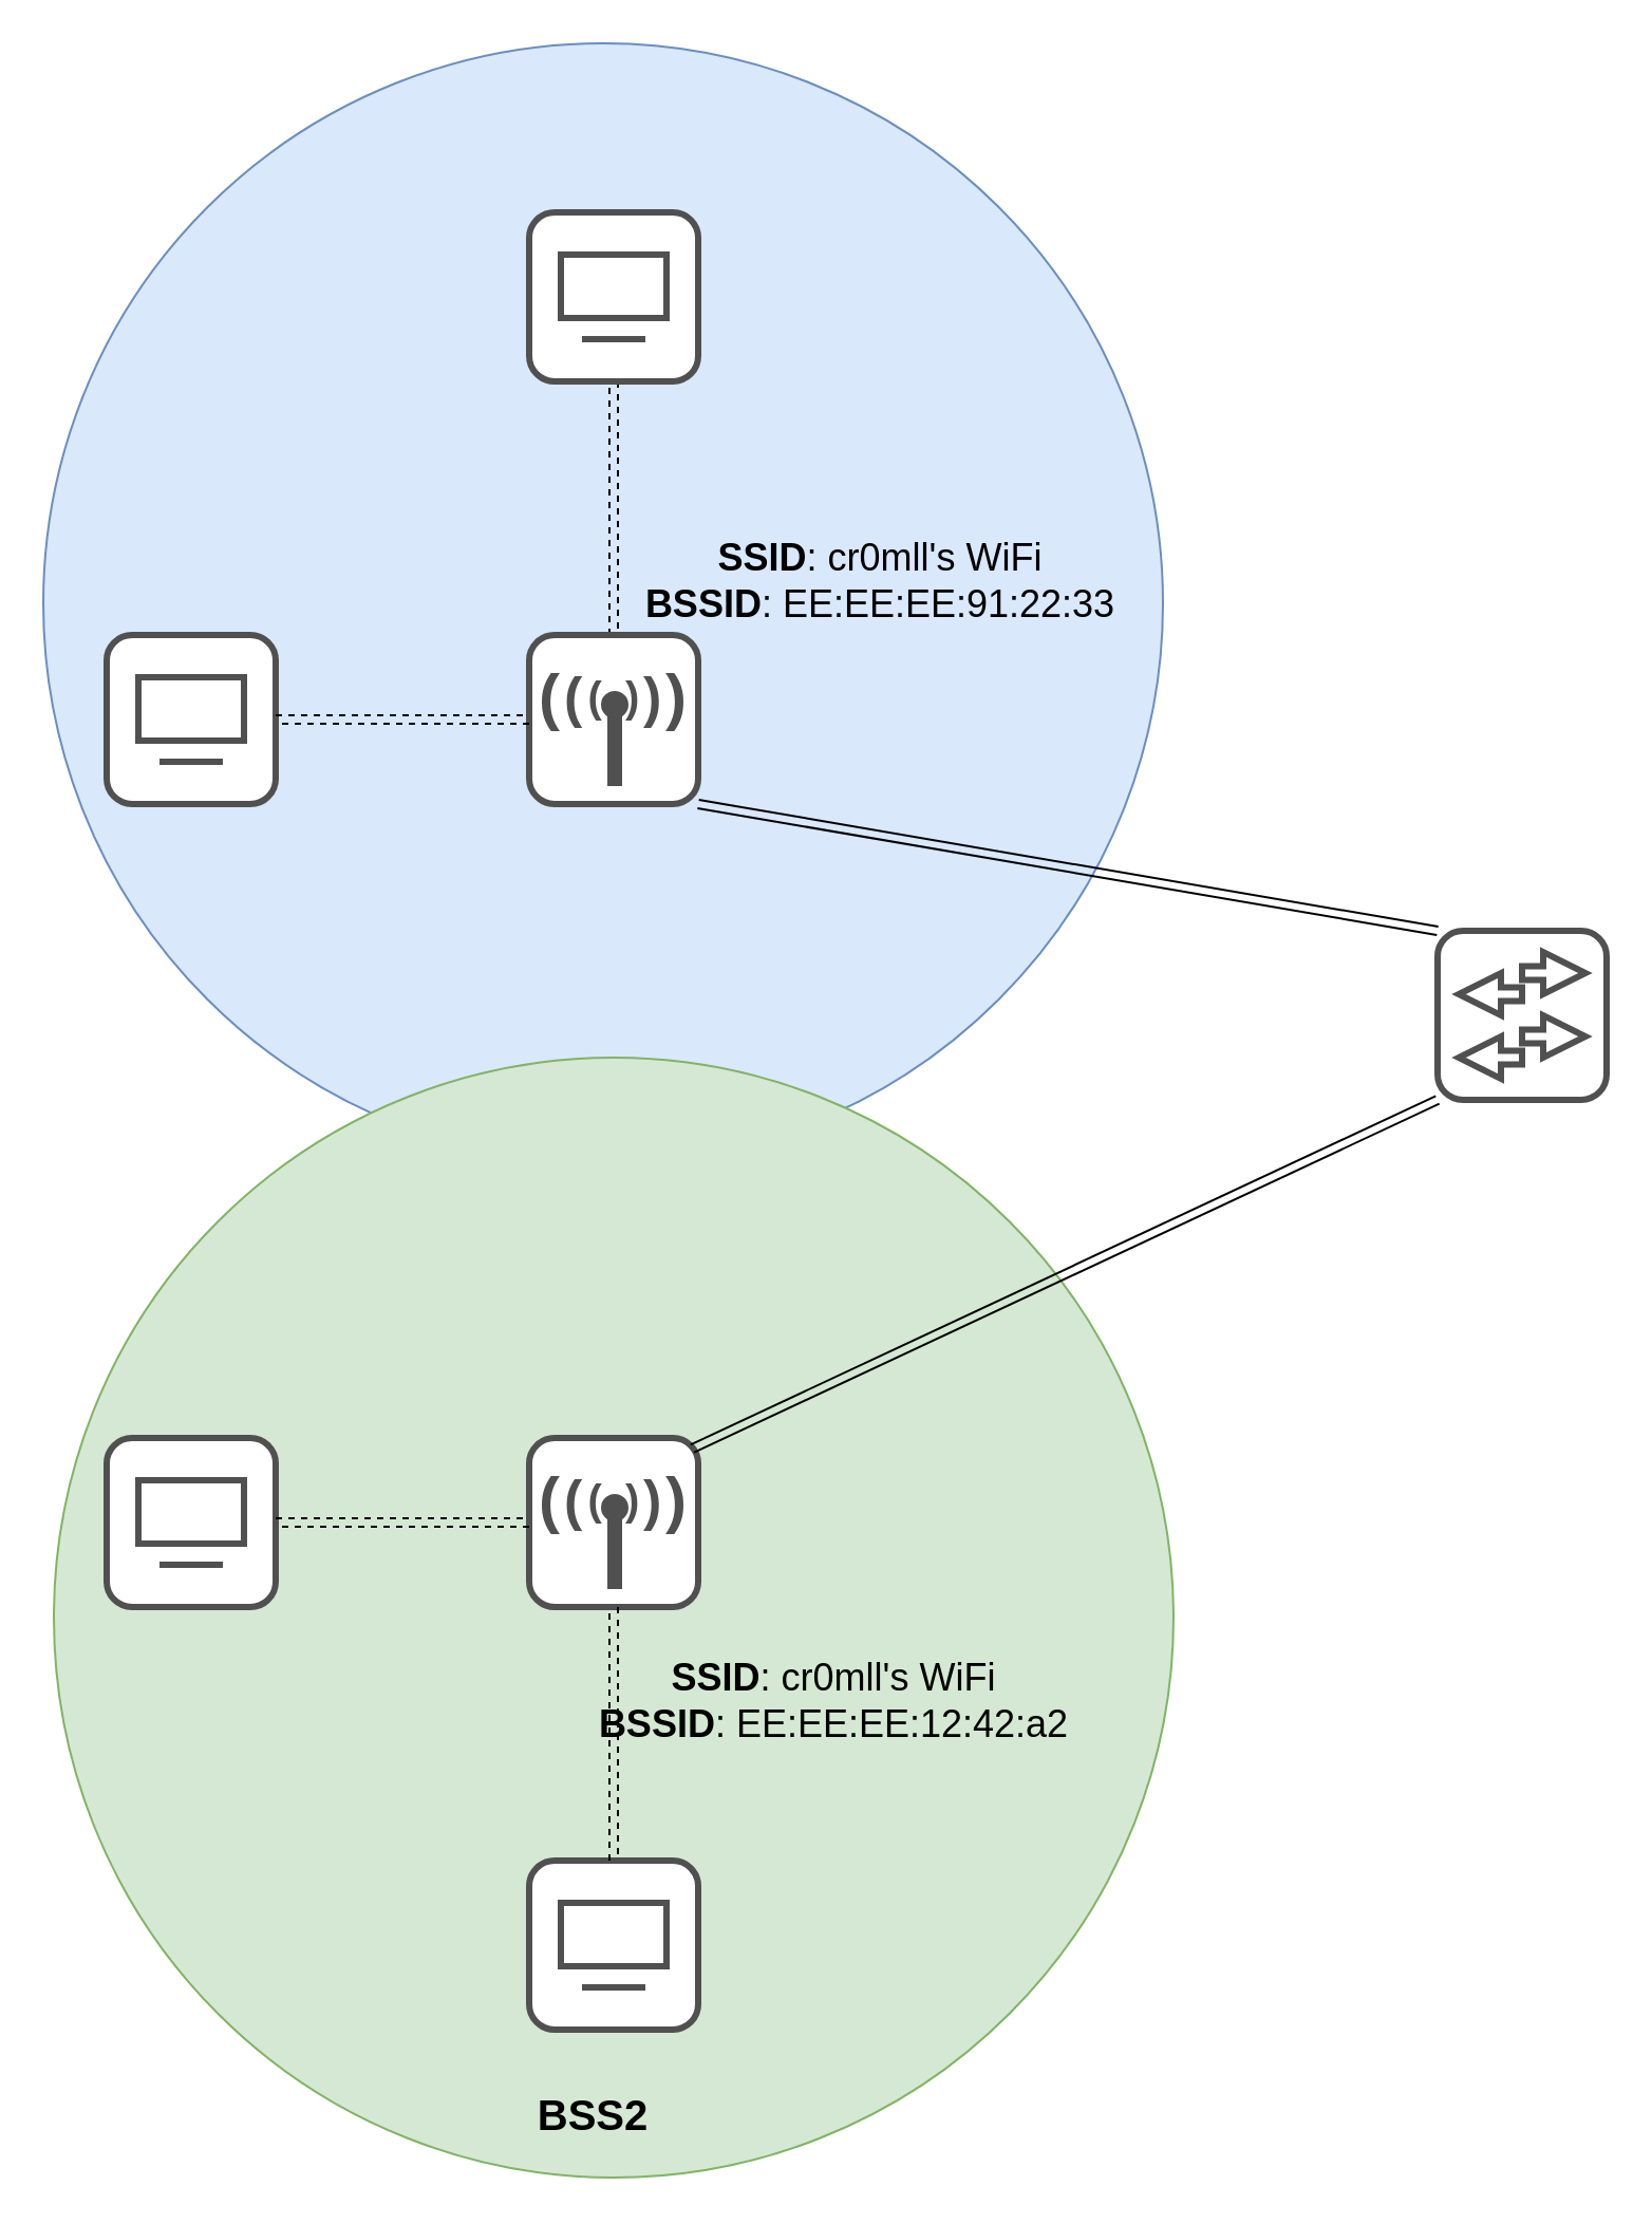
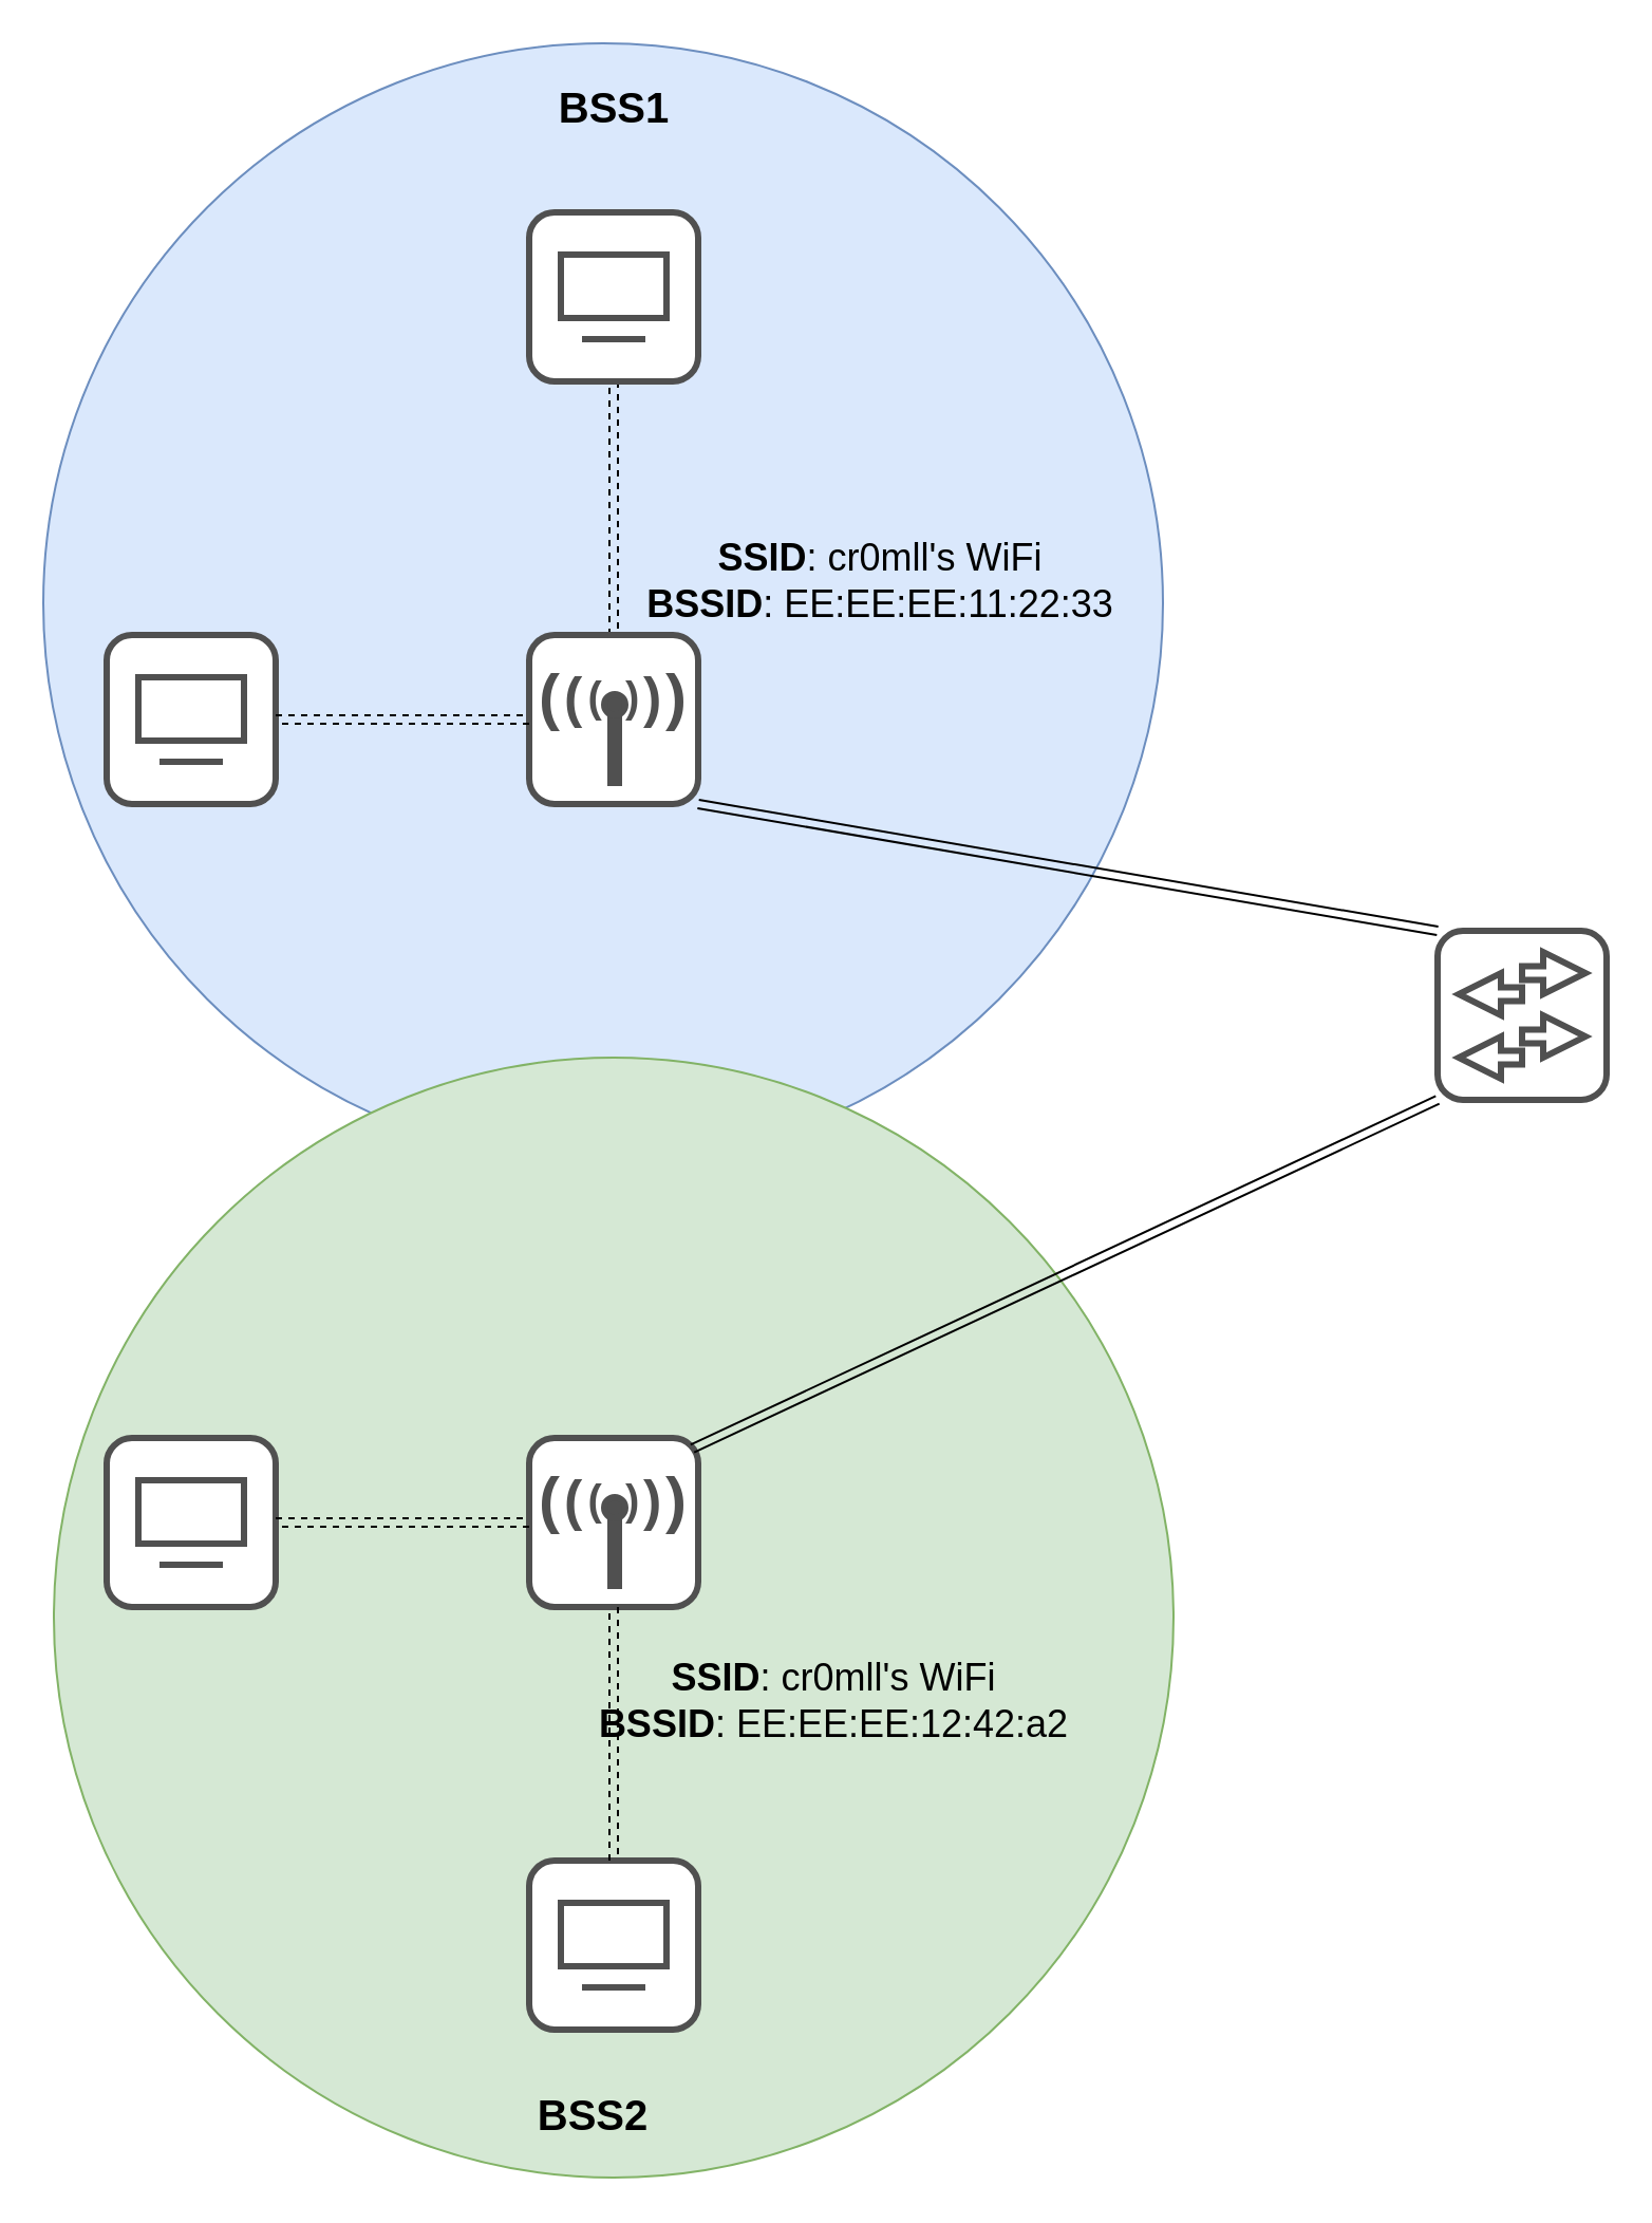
+ <mxCell id="21" value="&lt;b&gt;&lt;font style=&quot;font-size: 20px;&quot;&gt;BSS1&lt;/font&gt;&lt;/b&gt;" style="text;html=1;align=center;verticalAlign=middle;resizable=0;points=[];autosize=1;strokeColor=none;fillColor=none;" vertex="1" parent="1"><mxGeometry x="250" y="30" width="80" height="40" as="geometry" /></mxCell>
- <mxCell id="20" value="&lt;div style=&quot;font-size: 18px;&quot;&gt;&lt;font style=&quot;font-size: 18px;&quot;&gt;&lt;b&gt;SSID&lt;/b&gt;: cr0mll's WiFi&lt;br&gt;&lt;/font&gt;&lt;/div&gt;&lt;div style=&quot;font-size: 18px;&quot;&gt;&lt;font style=&quot;font-size: 18px;&quot;&gt;&lt;b&gt;BSSID&lt;/b&gt;: EE:EE:EE:91:22:33&lt;br&gt;&lt;/font&gt;&lt;/div&gt;" style="text;html=1;align=center;verticalAlign=middle;resizable=0;points=[];autosize=1;strokeColor=none;fillColor=none;" vertex="1" parent="1"><mxGeometry x="295.5" y="245" width="240" height="60" as="geometry" /></mxCell>
+ <mxCell id="20" value="&lt;div style=&quot;font-size: 18px;&quot;&gt;&lt;font style=&quot;font-size: 18px;&quot;&gt;&lt;b&gt;SSID&lt;/b&gt;: cr0mll's WiFi&lt;br&gt;&lt;/font&gt;&lt;/div&gt;&lt;div style=&quot;font-size: 18px;&quot;&gt;&lt;font style=&quot;font-size: 18px;&quot;&gt;&lt;b&gt;BSSID&lt;/b&gt;: EE:EE:EE:11:22:33&lt;br&gt;&lt;/font&gt;&lt;/div&gt;" style="text;html=1;align=center;verticalAlign=middle;resizable=0;points=[];autosize=1;strokeColor=none;fillColor=none;" vertex="1" parent="1"><mxGeometry x="295.5" y="245" width="240" height="60" as="geometry" /></mxCell>
